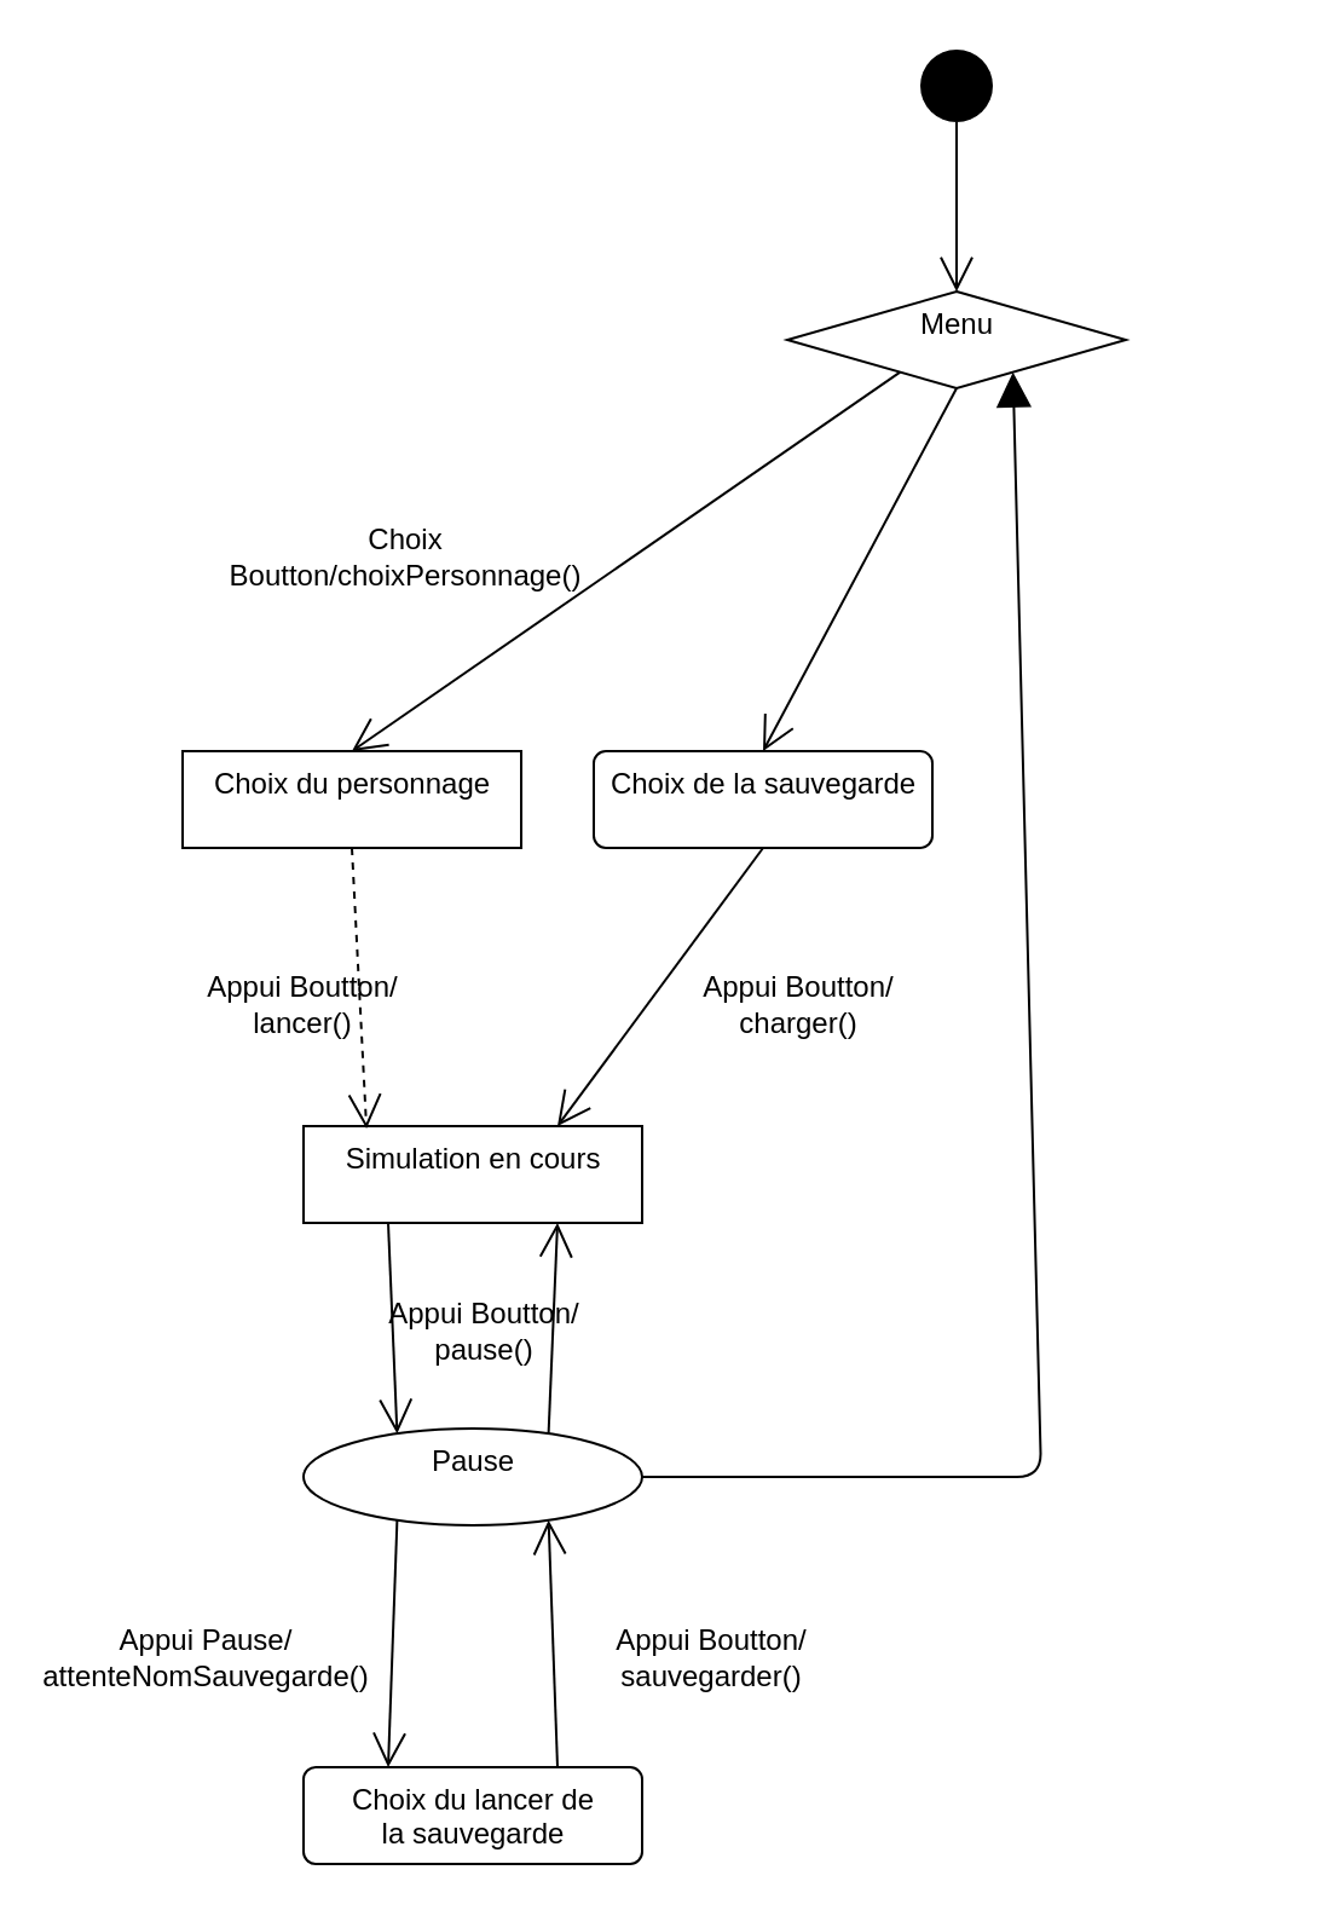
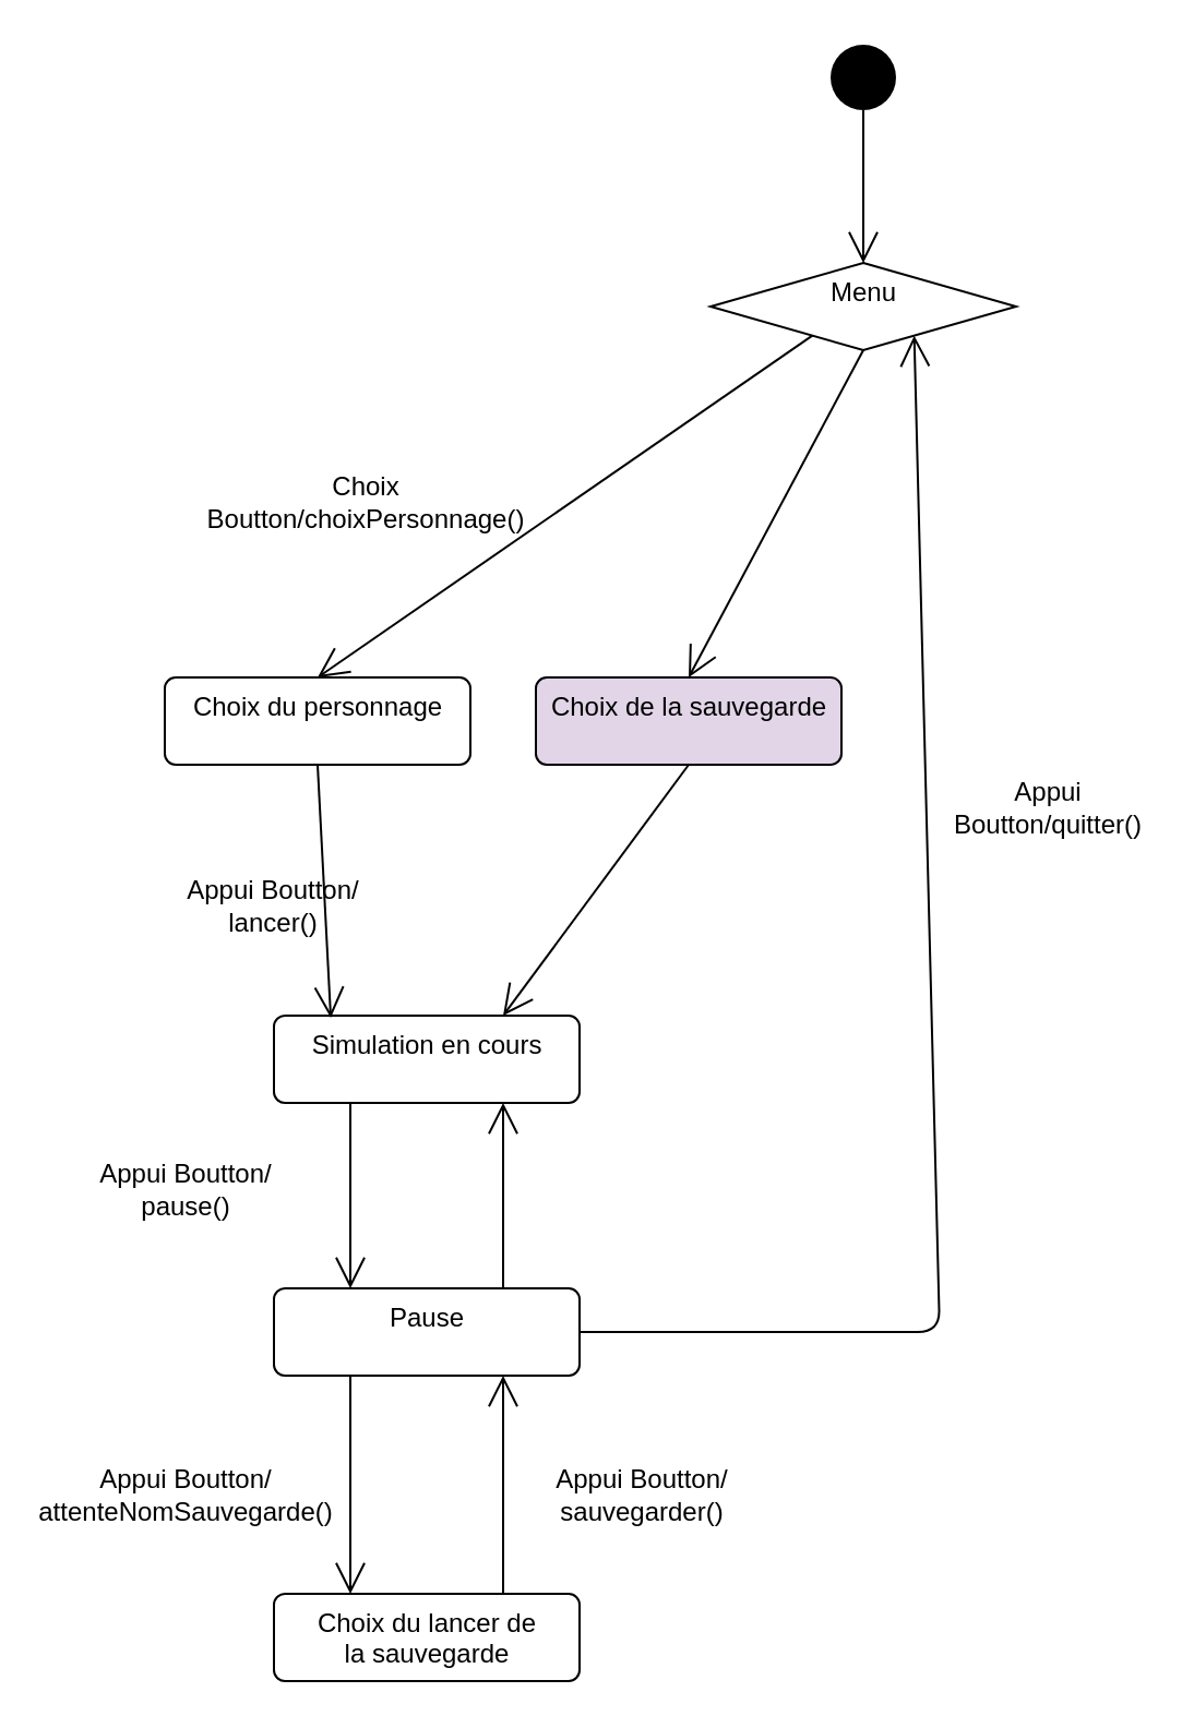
- <mxCell id="18" value="" style="endArrow=block;endFill=1;endSize=12;html=1;exitX=1;exitY=0.5;exitDx=0;exitDy=0;entryX=0.75;entryY=1;entryDx=0;entryDy=0;" edge="1" parent="1" source="12" target="3"><mxGeometry width="160" relative="1" as="geometry"><mxPoint x="230" y="590" as="sourcePoint" /><mxPoint x="475" y="430" as="targetPoint" /><Array as="points"><mxPoint x="430" y="610" /></Array></mxGeometry></mxCell>
+ <mxCell id="18" value="" style="endArrow=open;endFill=1;endSize=12;html=1;exitX=1;exitY=0.5;exitDx=0;exitDy=0;entryX=0.75;entryY=1;entryDx=0;entryDy=0;" edge="1" parent="1" source="12" target="3"><mxGeometry width="160" relative="1" as="geometry"><mxPoint x="230" y="590" as="sourcePoint" /><mxPoint x="475" y="430" as="targetPoint" /><Array as="points"><mxPoint x="430" y="610" /></Array></mxGeometry></mxCell>
- <mxCell id="7" value="Choix du personnage" style="html=1;align=center;verticalAlign=top;absoluteArcSize=1;arcSize=10;dashed=0;rounded=0;" vertex="1" parent="1"><mxGeometry x="75" y="310" width="140" height="40" as="geometry" /></mxCell>
+ <mxCell id="7" value="Choix du personnage" style="html=1;align=center;verticalAlign=top;rounded=1;absoluteArcSize=1;arcSize=10;dashed=0;" vertex="1" parent="1"><mxGeometry x="75" y="310" width="140" height="40" as="geometry" /></mxCell>
- <mxCell id="9" value="Choix de la sauvegarde" style="html=1;align=center;verticalAlign=top;rounded=1;absoluteArcSize=1;arcSize=10;dashed=0;" vertex="1" parent="1"><mxGeometry x="245" y="310" width="140" height="40" as="geometry" /></mxCell>
+ <mxCell id="9" value="Choix de la sauvegarde" style="html=1;align=center;verticalAlign=top;rounded=1;absoluteArcSize=1;arcSize=10;dashed=0;fillColor=#e1d5e7;" vertex="1" parent="1"><mxGeometry x="245" y="310" width="140" height="40" as="geometry" /></mxCell>
+ <mxCell id="19" value="Appui Boutton/quitter()" style="text;html=1;strokeColor=none;fillColor=none;align=center;verticalAlign=middle;whiteSpace=wrap;rounded=0;" vertex="1" parent="1"><mxGeometry x="435" y="350" width="90" height="40" as="geometry" /></mxCell>
- <mxCell id="24" value="&lt;div&gt;Appui Boutton/&lt;/div&gt;&lt;div&gt;charger()&lt;/div&gt;" style="text;html=1;strokeColor=none;fillColor=none;align=center;verticalAlign=middle;whiteSpace=wrap;rounded=0;" vertex="1" parent="1"><mxGeometry x="265" y="390" width="130" height="50" as="geometry" /></mxCell>
- <mxCell id="6" value="" style="endArrow=open;endFill=1;endSize=12;html=1;entryX=0.186;entryY=0.025;entryDx=0;entryDy=0;exitX=0.5;exitY=1;exitDx=0;exitDy=0;entryPerimeter=0;dashed=1;" edge="1" parent="1" source="7" target="5"><mxGeometry width="160" relative="1" as="geometry"><mxPoint x="155" y="310" as="sourcePoint" /><mxPoint x="155" y="400" as="targetPoint" /></mxGeometry></mxCell>
+ <mxCell id="6" value="" style="endArrow=open;endFill=1;endSize=12;html=1;entryX=0.186;entryY=0.025;entryDx=0;entryDy=0;exitX=0.5;exitY=1;exitDx=0;exitDy=0;entryPerimeter=0;" edge="1" parent="1" source="7" target="5"><mxGeometry width="160" relative="1" as="geometry"><mxPoint x="155" y="310" as="sourcePoint" /><mxPoint x="155" y="400" as="targetPoint" /></mxGeometry></mxCell>
- <mxCell id="5" value="Simulation en cours" style="html=1;align=center;verticalAlign=top;absoluteArcSize=1;arcSize=10;dashed=0;rounded=0;" vertex="1" parent="1"><mxGeometry x="125" y="465" width="140" height="40" as="geometry" /></mxCell>
+ <mxCell id="5" value="Simulation en cours" style="html=1;align=center;verticalAlign=top;rounded=1;absoluteArcSize=1;arcSize=10;dashed=0;" vertex="1" parent="1"><mxGeometry x="125" y="465" width="140" height="40" as="geometry" /></mxCell>
- <mxCell id="23" value="&lt;div&gt;Appui Boutton/&lt;/div&gt;&lt;div&gt;pause()&lt;/div&gt;" style="text;html=1;strokeColor=none;fillColor=none;align=center;verticalAlign=middle;whiteSpace=wrap;rounded=0;" vertex="1" parent="1"><mxGeometry x="135" y="525" width="130" height="50" as="geometry" /></mxCell>
+ <mxCell id="23" value="&lt;div&gt;Appui Boutton/&lt;/div&gt;&lt;div&gt;pause()&lt;/div&gt;" style="text;html=1;strokeColor=none;fillColor=none;align=center;verticalAlign=middle;whiteSpace=wrap;rounded=0;" vertex="1" parent="1"><mxGeometry x="20" y="520" width="130" height="50" as="geometry" /></mxCell>
- <mxCell id="12" value="Pause" style="ellipse;html=1;align=center;verticalAlign=top;absoluteArcSize=1;arcSize=10;dashed=0;" vertex="1" parent="1"><mxGeometry x="125" y="590" width="140" height="40" as="geometry" /></mxCell>
+ <mxCell id="12" value="Pause" style="html=1;align=center;verticalAlign=top;rounded=1;absoluteArcSize=1;arcSize=10;dashed=0;" vertex="1" parent="1"><mxGeometry x="125" y="590" width="140" height="40" as="geometry" /></mxCell>
- <mxCell id="22" value="&lt;div&gt;Appui Pause/&lt;/div&gt;&lt;div&gt;attenteNomSauvegarde()&lt;/div&gt;" style="text;html=1;strokeColor=none;fillColor=none;align=center;verticalAlign=middle;whiteSpace=wrap;rounded=0;" vertex="1" parent="1"><mxGeometry x="25" y="650" width="120" height="70" as="geometry" /></mxCell>
+ <mxCell id="22" value="&lt;div&gt;Appui Boutton/&lt;/div&gt;&lt;div&gt;attenteNomSauvegarde()&lt;/div&gt;" style="text;html=1;strokeColor=none;fillColor=none;align=center;verticalAlign=middle;whiteSpace=wrap;rounded=0;" vertex="1" parent="1"><mxGeometry x="25" y="650" width="120" height="70" as="geometry" /></mxCell>
